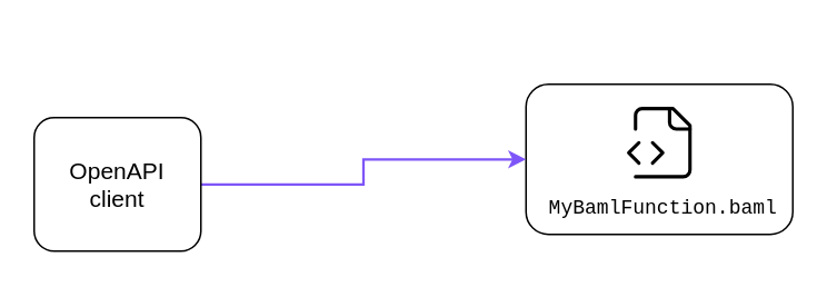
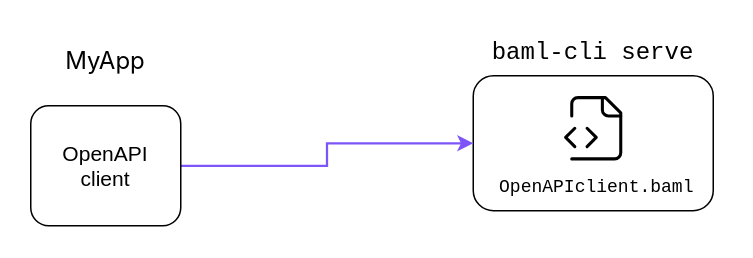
+ <mxCell id="6" value="baml-cli serve" style="text;html=1;align=center;verticalAlign=middle;whiteSpace=wrap;rounded=0;fontFamily=Helveticaui-monospace, SFMono-Regular, Menlo, Monaco, Consolas, &quot;Liberation Mono&quot;, &quot;Courier New&quot;, monospace;fontSize=16;" vertex="1" parent="1"><mxGeometry x="315" y="20" width="160" height="30" as="geometry" /></mxCell>
+ <mxCell id="5" value="MyApp" style="text;html=1;align=center;verticalAlign=middle;whiteSpace=wrap;rounded=0;fontSize=16;fontFamily=OpenSans, -apple-system, &quot;system-ui&quot;, &quot;Segoe UI&quot;, Roboto, Oxygen, Ubuntu, Cantarell, &quot;Open Sans&quot;, &quot;Helvetica Neue&quot;, sans-serif;" vertex="1" parent="1"><mxGeometry x="20" y="25" width="100" height="30" as="geometry" /></mxCell>
- <mxCell id="7" value="MyBamlFunction.baml" style="text;html=1;align=center;verticalAlign=middle;whiteSpace=wrap;rounded=0;fontFamily=Helveticaui-monospace, SFMono-Regular, Menlo, Monaco, Consolas, &quot;Liberation Mono&quot;, &quot;Courier New&quot;, monospace;fontColor=#000000;" vertex="1" parent="1"><mxGeometry x="315" y="110" width="165" height="30" as="geometry" /></mxCell>
+ <mxCell id="7" value="OpenAPIclient.baml" style="text;html=1;align=center;verticalAlign=middle;whiteSpace=wrap;rounded=0;fontFamily=Helveticaui-monospace, SFMono-Regular, Menlo, Monaco, Consolas, &quot;Liberation Mono&quot;, &quot;Courier New&quot;, monospace;fontColor=#000000;" vertex="1" parent="1"><mxGeometry x="315" y="110" width="165" height="30" as="geometry" /></mxCell>
